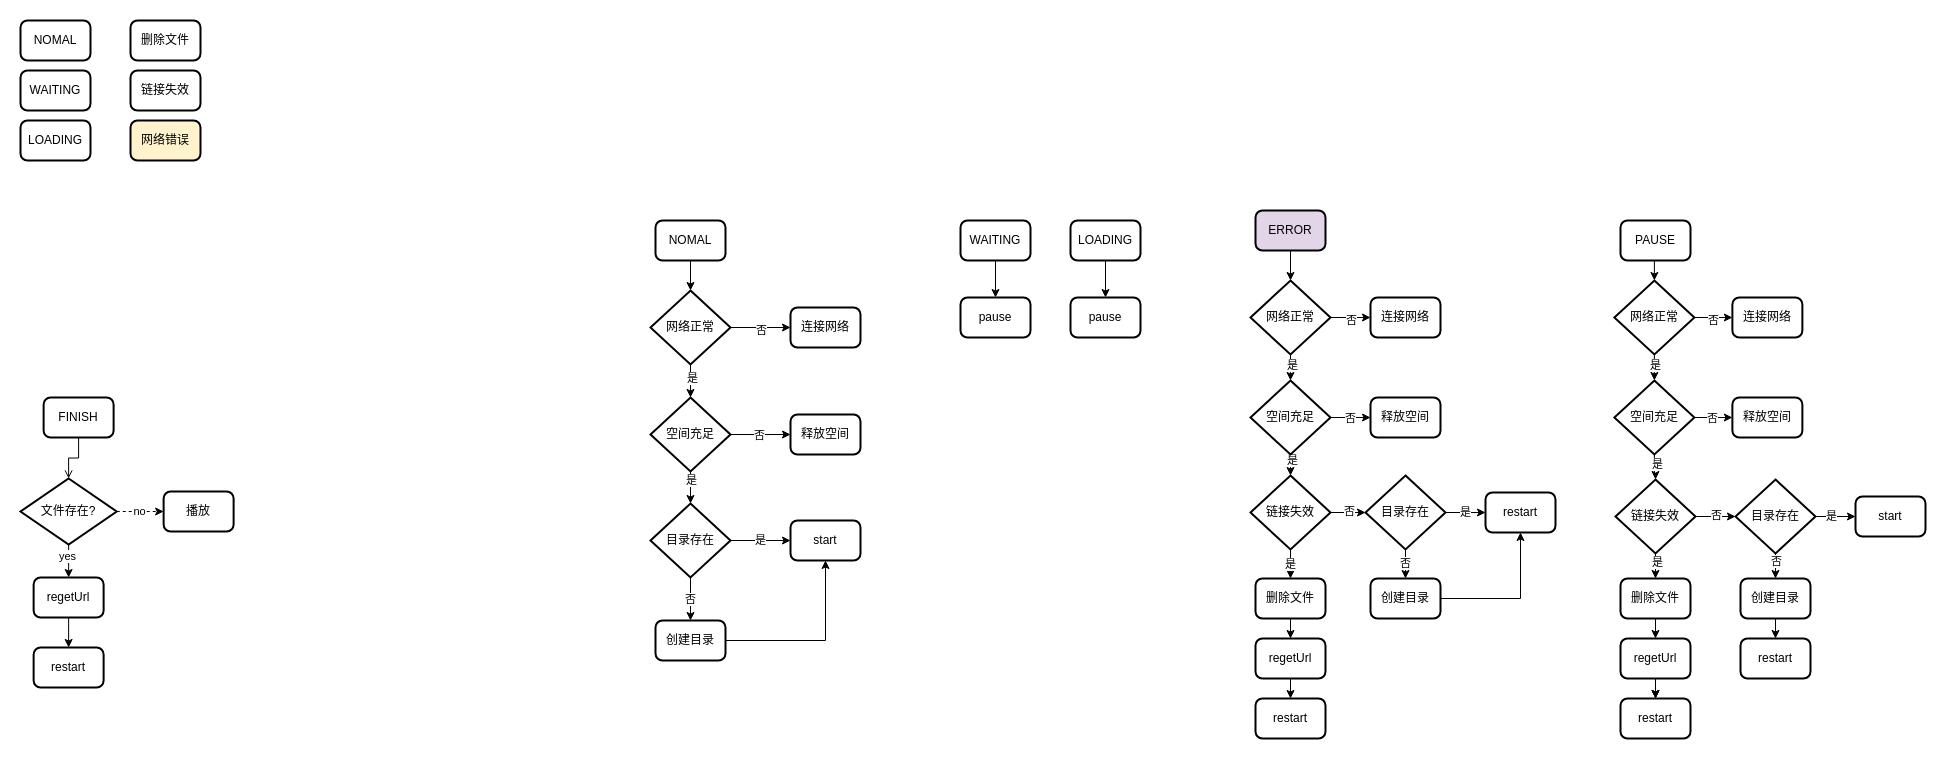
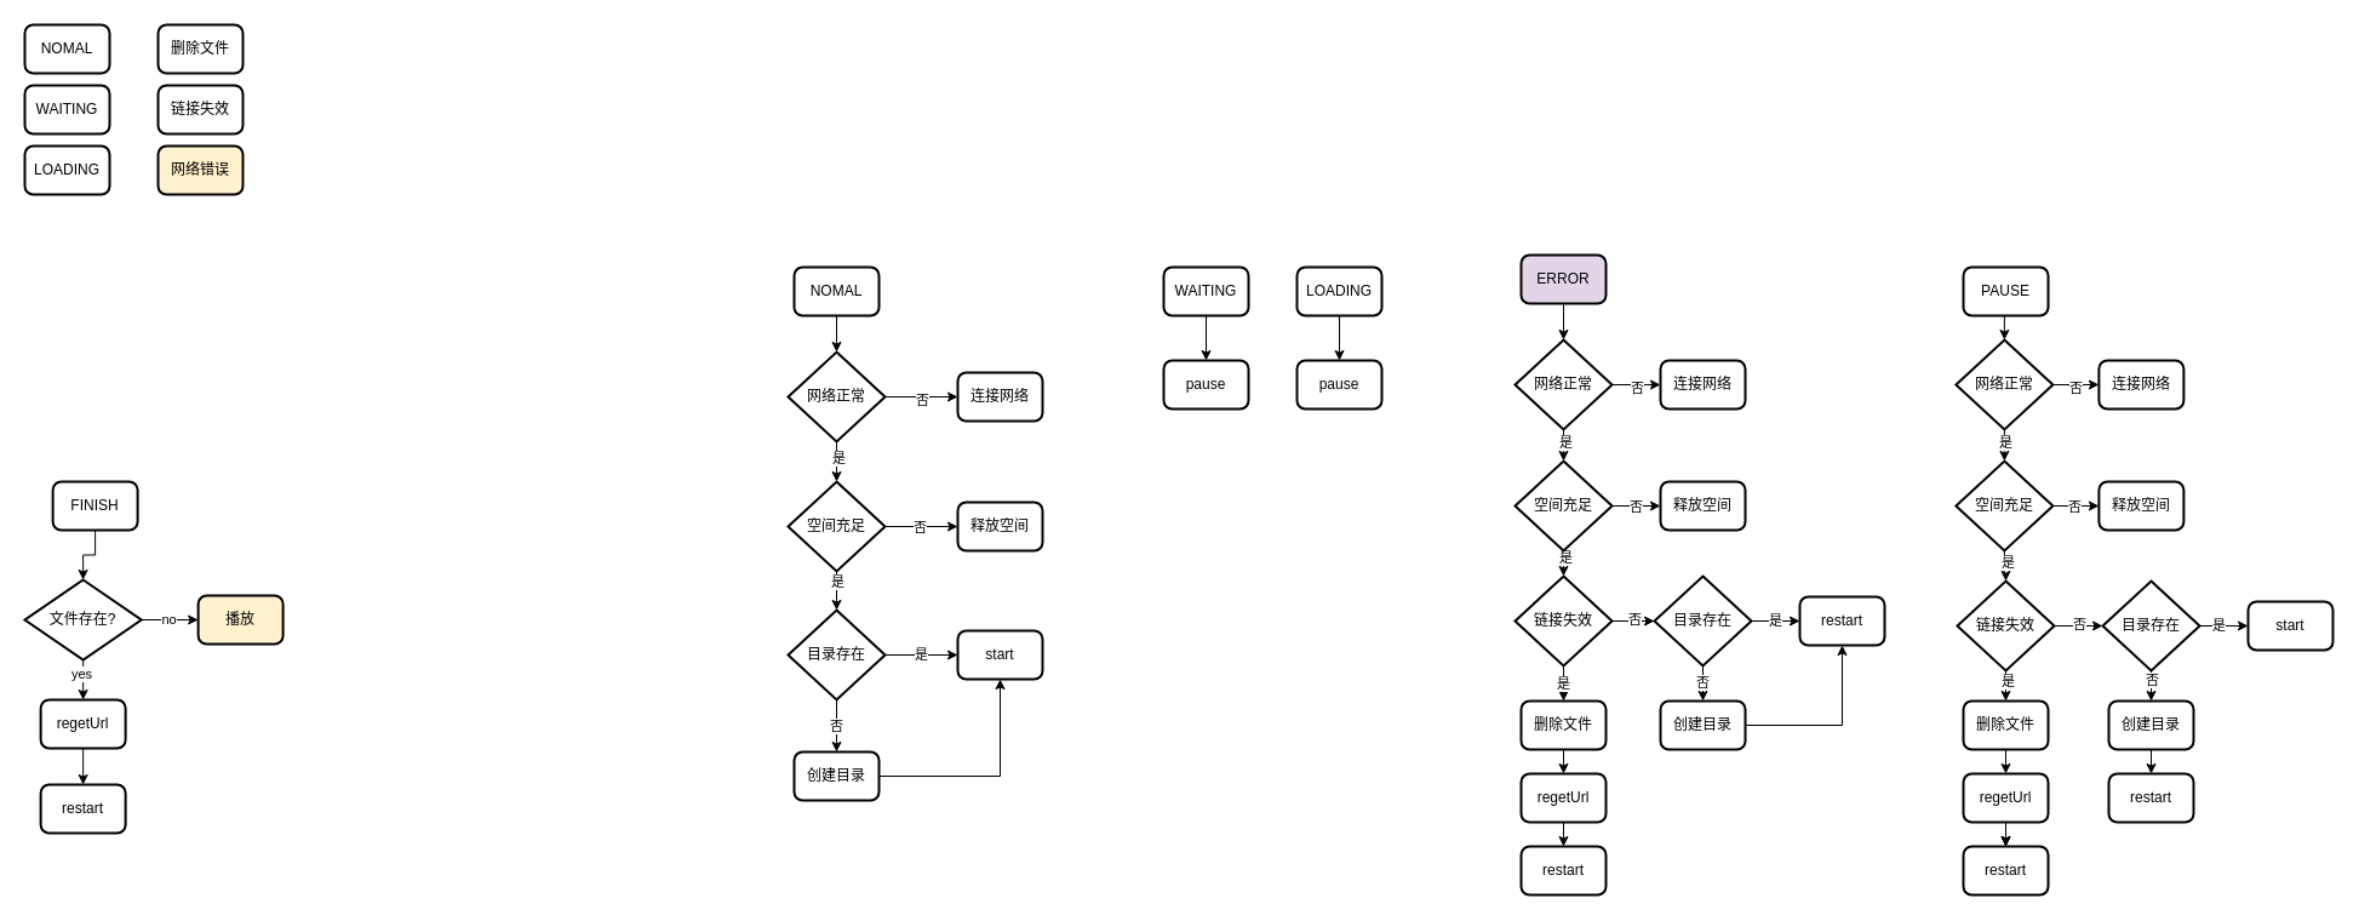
- <mxCell id="9" style="edgeStyle=orthogonalEdgeStyle;rounded=0;orthogonalLoop=1;jettySize=auto;html=1;exitX=0.5;exitY=1;exitDx=0;exitDy=0;entryX=0.5;entryY=0;entryDx=0;entryDy=0;entryPerimeter=0;endArrow=open;" edge="1" parent="1" source="10" target="15"><mxGeometry relative="1" as="geometry" /></mxCell>
+ <mxCell id="9" style="edgeStyle=orthogonalEdgeStyle;rounded=0;orthogonalLoop=1;jettySize=auto;html=1;exitX=0.5;exitY=1;exitDx=0;exitDy=0;entryX=0.5;entryY=0;entryDx=0;entryDy=0;entryPerimeter=0;" edge="1" parent="1" source="10" target="15"><mxGeometry relative="1" as="geometry" /></mxCell>
- <mxCell id="14" value="no" style="edgeStyle=orthogonalEdgeStyle;rounded=0;orthogonalLoop=1;jettySize=auto;html=1;exitX=1;exitY=0.5;exitDx=0;exitDy=0;exitPerimeter=0;entryX=0;entryY=0.5;entryDx=0;entryDy=0;dashed=1;" edge="1" parent="1" source="15" target="19"><mxGeometry relative="1" as="geometry" /></mxCell>
+ <mxCell id="14" value="no" style="edgeStyle=orthogonalEdgeStyle;rounded=0;orthogonalLoop=1;jettySize=auto;html=1;exitX=1;exitY=0.5;exitDx=0;exitDy=0;exitPerimeter=0;entryX=0;entryY=0.5;entryDx=0;entryDy=0;" edge="1" parent="1" source="15" target="19"><mxGeometry relative="1" as="geometry" /></mxCell>
- <mxCell id="19" value="播放" style="rounded=1;whiteSpace=wrap;html=1;absoluteArcSize=1;arcSize=14;strokeWidth=2;" vertex="1" parent="1"><mxGeometry x="163.12" y="491" width="70" height="40" as="geometry" /></mxCell>
+ <mxCell id="19" value="播放" style="rounded=1;whiteSpace=wrap;html=1;absoluteArcSize=1;arcSize=14;strokeWidth=2;fillColor=#fff2cc;" vertex="1" parent="1"><mxGeometry x="163.12" y="491" width="70" height="40" as="geometry" /></mxCell>
